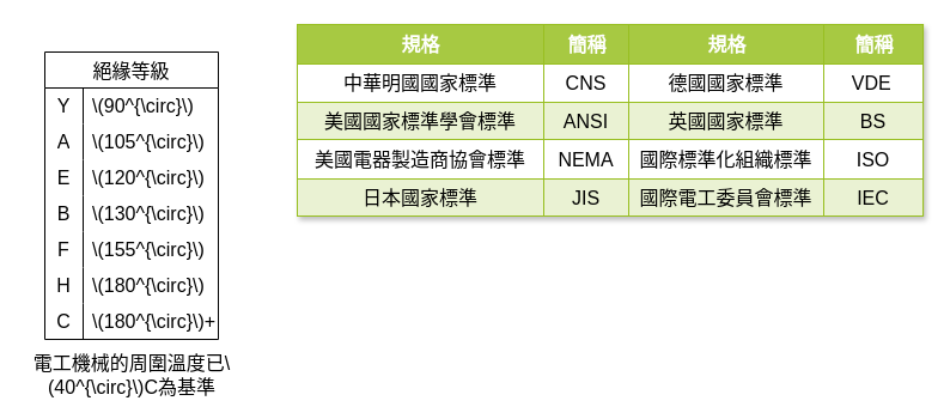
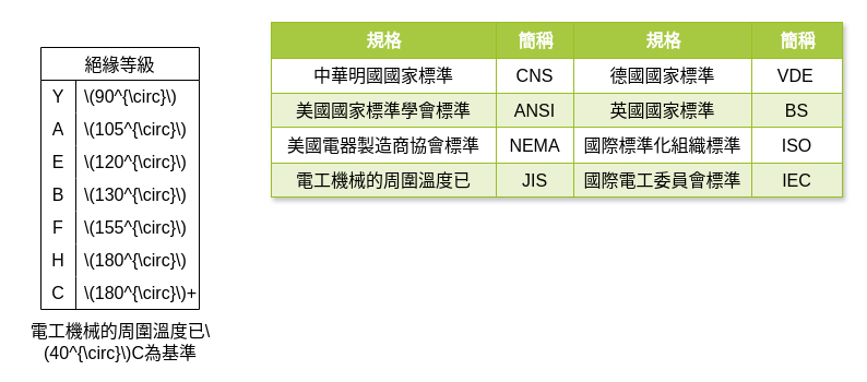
- <mxCell id="47" value="日本國家標準" style="connectable=0;recursiveResize=0;strokeColor=inherit;fillColor=inherit;whiteSpace=wrap;html=1;fontSize=16;" vertex="1" parent="46"><mxGeometry width="206" height="31" as="geometry"><mxRectangle width="206" height="31" as="alternateBounds" /></mxGeometry></mxCell>
+ <mxCell id="47" value="電工機械的周圍溫度已" style="connectable=0;recursiveResize=0;strokeColor=inherit;fillColor=inherit;whiteSpace=wrap;html=1;fontSize=16;" vertex="1" parent="46"><mxGeometry width="206" height="31" as="geometry"><mxRectangle width="206" height="31" as="alternateBounds" /></mxGeometry></mxCell>
